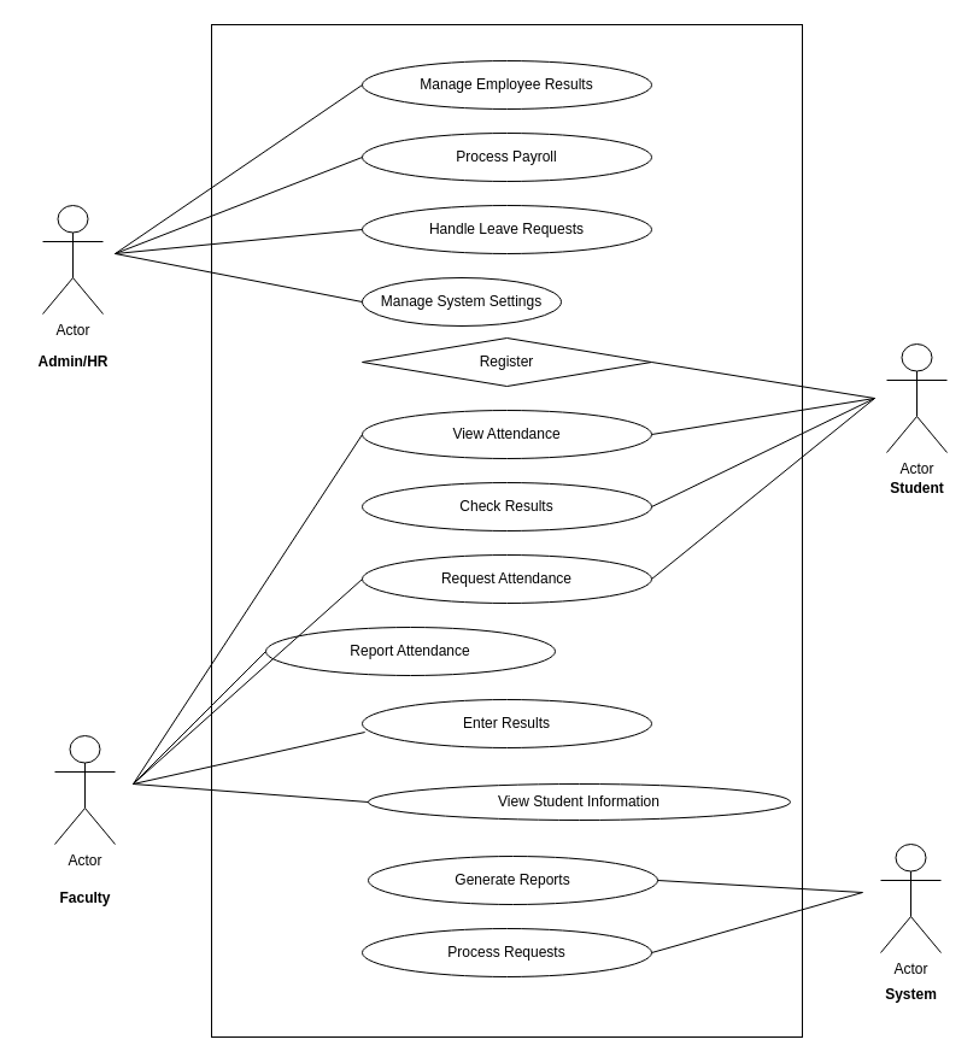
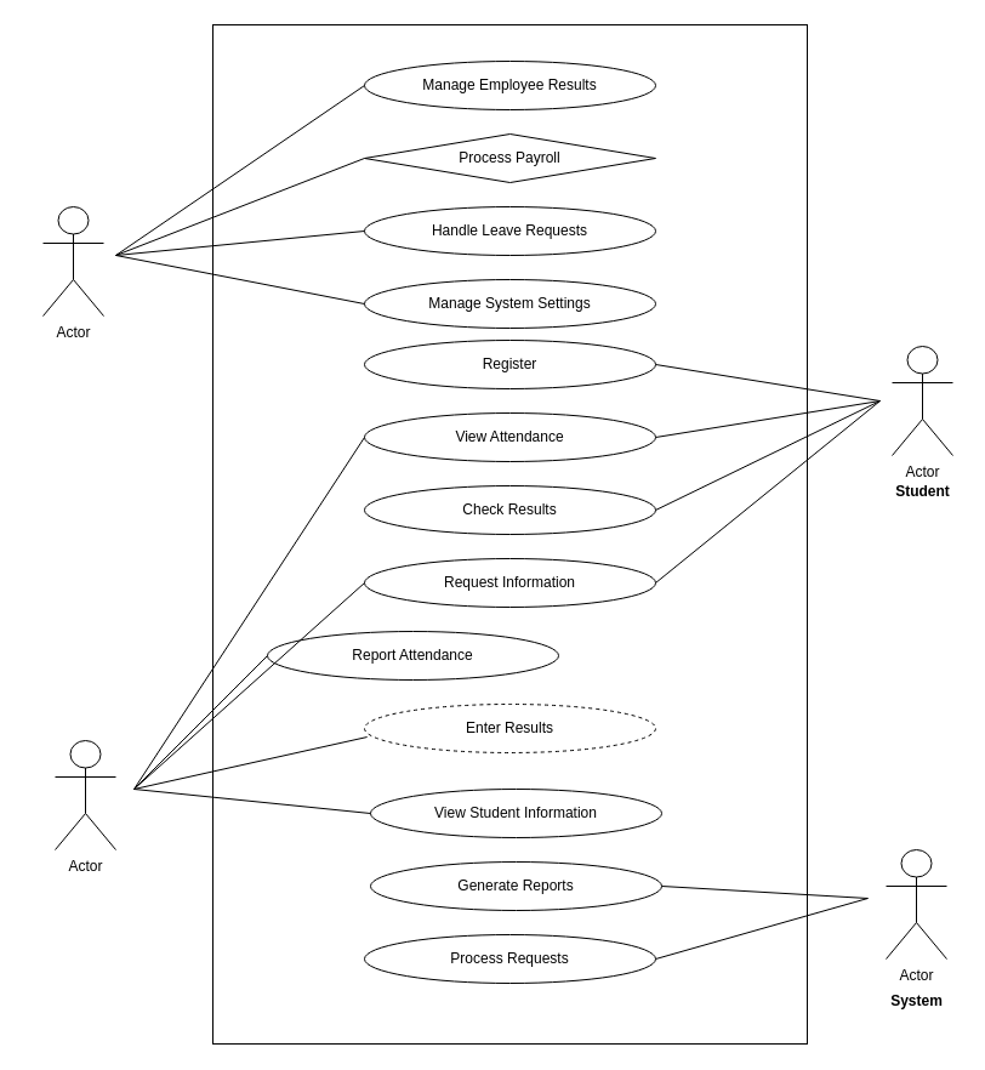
- <mxCell id="8" value="Process Payroll" style="ellipse;whiteSpace=wrap;html=1;rounded=0;strokeColor=default;align=center;verticalAlign=middle;fontFamily=Helvetica;fontSize=12;fontColor=default;fillColor=default;" vertex="1" parent="1"><mxGeometry x="300" y="110" width="240" height="40" as="geometry" /></mxCell>
+ <mxCell id="8" value="Process Payroll" style="rhombus;whiteSpace=wrap;html=1;strokeColor=default;align=center;verticalAlign=middle;fontFamily=Helvetica;fontSize=12;fontColor=default;fillColor=default;" vertex="1" parent="1"><mxGeometry x="300" y="110" width="240" height="40" as="geometry" /></mxCell>
- <mxCell id="10" value="Manage System Settings" style="ellipse;whiteSpace=wrap;html=1;rounded=0;strokeColor=default;align=center;verticalAlign=middle;fontFamily=Helvetica;fontSize=12;fontColor=default;fillColor=default;" vertex="1" parent="1"><mxGeometry x="300" y="230" width="165" height="40" as="geometry" /></mxCell>
+ <mxCell id="10" value="Manage System Settings" style="ellipse;whiteSpace=wrap;html=1;rounded=0;strokeColor=default;align=center;verticalAlign=middle;fontFamily=Helvetica;fontSize=12;fontColor=default;fillColor=default;" vertex="1" parent="1"><mxGeometry x="300" y="230" width="240" height="40" as="geometry" /></mxCell>
- <mxCell id="20" value="Admin/HR" style="text;html=1;align=center;verticalAlign=middle;resizable=0;points=[];autosize=1;strokeColor=none;fillColor=none;fontFamily=Helvetica;fontSize=12;fontColor=default;fontStyle=1" vertex="1" parent="1"><mxGeometry x="20" y="285" width="80" height="30" as="geometry" /></mxCell>
- <mxCell id="11" value="Register" style="rhombus;whiteSpace=wrap;html=1;strokeColor=default;align=center;verticalAlign=middle;fontFamily=Helvetica;fontSize=12;fontColor=default;fillColor=default;" vertex="1" parent="1"><mxGeometry x="300" y="280" width="240" height="40" as="geometry" /></mxCell>
+ <mxCell id="11" value="Register" style="ellipse;whiteSpace=wrap;html=1;rounded=0;strokeColor=default;align=center;verticalAlign=middle;fontFamily=Helvetica;fontSize=12;fontColor=default;fillColor=default;" vertex="1" parent="1"><mxGeometry x="300" y="280" width="240" height="40" as="geometry" /></mxCell>
- <mxCell id="14" value="Request Attendance" style="ellipse;whiteSpace=wrap;html=1;rounded=0;strokeColor=default;align=center;verticalAlign=middle;fontFamily=Helvetica;fontSize=12;fontColor=default;fillColor=default;" vertex="1" parent="1"><mxGeometry x="300" y="460" width="240" height="40" as="geometry" /></mxCell>
+ <mxCell id="14" value="Request Information" style="ellipse;whiteSpace=wrap;html=1;rounded=0;strokeColor=default;align=center;verticalAlign=middle;fontFamily=Helvetica;fontSize=12;fontColor=default;fillColor=default;" vertex="1" parent="1"><mxGeometry x="300" y="460" width="240" height="40" as="geometry" /></mxCell>
- <mxCell id="16" value="Enter Results" style="ellipse;whiteSpace=wrap;html=1;rounded=0;strokeColor=default;align=center;verticalAlign=middle;fontFamily=Helvetica;fontSize=12;fontColor=default;fillColor=default;" vertex="1" parent="1"><mxGeometry x="300" y="580" width="240" height="40" as="geometry" /></mxCell>
+ <mxCell id="16" value="Enter Results" style="ellipse;whiteSpace=wrap;html=1;rounded=0;strokeColor=default;align=center;verticalAlign=middle;fontFamily=Helvetica;fontSize=12;fontColor=default;fillColor=default;dashed=1;" vertex="1" parent="1"><mxGeometry x="300" y="580" width="240" height="40" as="geometry" /></mxCell>
- <mxCell id="17" value="View Student Information" style="ellipse;whiteSpace=wrap;html=1;rounded=0;strokeColor=default;align=center;verticalAlign=middle;fontFamily=Helvetica;fontSize=12;fontColor=default;fillColor=default;" vertex="1" parent="1"><mxGeometry x="305" y="650" width="350" height="30" as="geometry" /></mxCell>
+ <mxCell id="17" value="View Student Information" style="ellipse;whiteSpace=wrap;html=1;rounded=0;strokeColor=default;align=center;verticalAlign=middle;fontFamily=Helvetica;fontSize=12;fontColor=default;fillColor=default;" vertex="1" parent="1"><mxGeometry x="305" y="650" width="240" height="40" as="geometry" /></mxCell>
- <mxCell id="21" value="Faculty" style="text;html=1;align=center;verticalAlign=middle;resizable=0;points=[];autosize=1;strokeColor=none;fillColor=none;fontFamily=Helvetica;fontSize=12;fontColor=default;fontStyle=1" vertex="1" parent="1"><mxGeometry x="40" y="730" width="60" height="30" as="geometry" /></mxCell>
